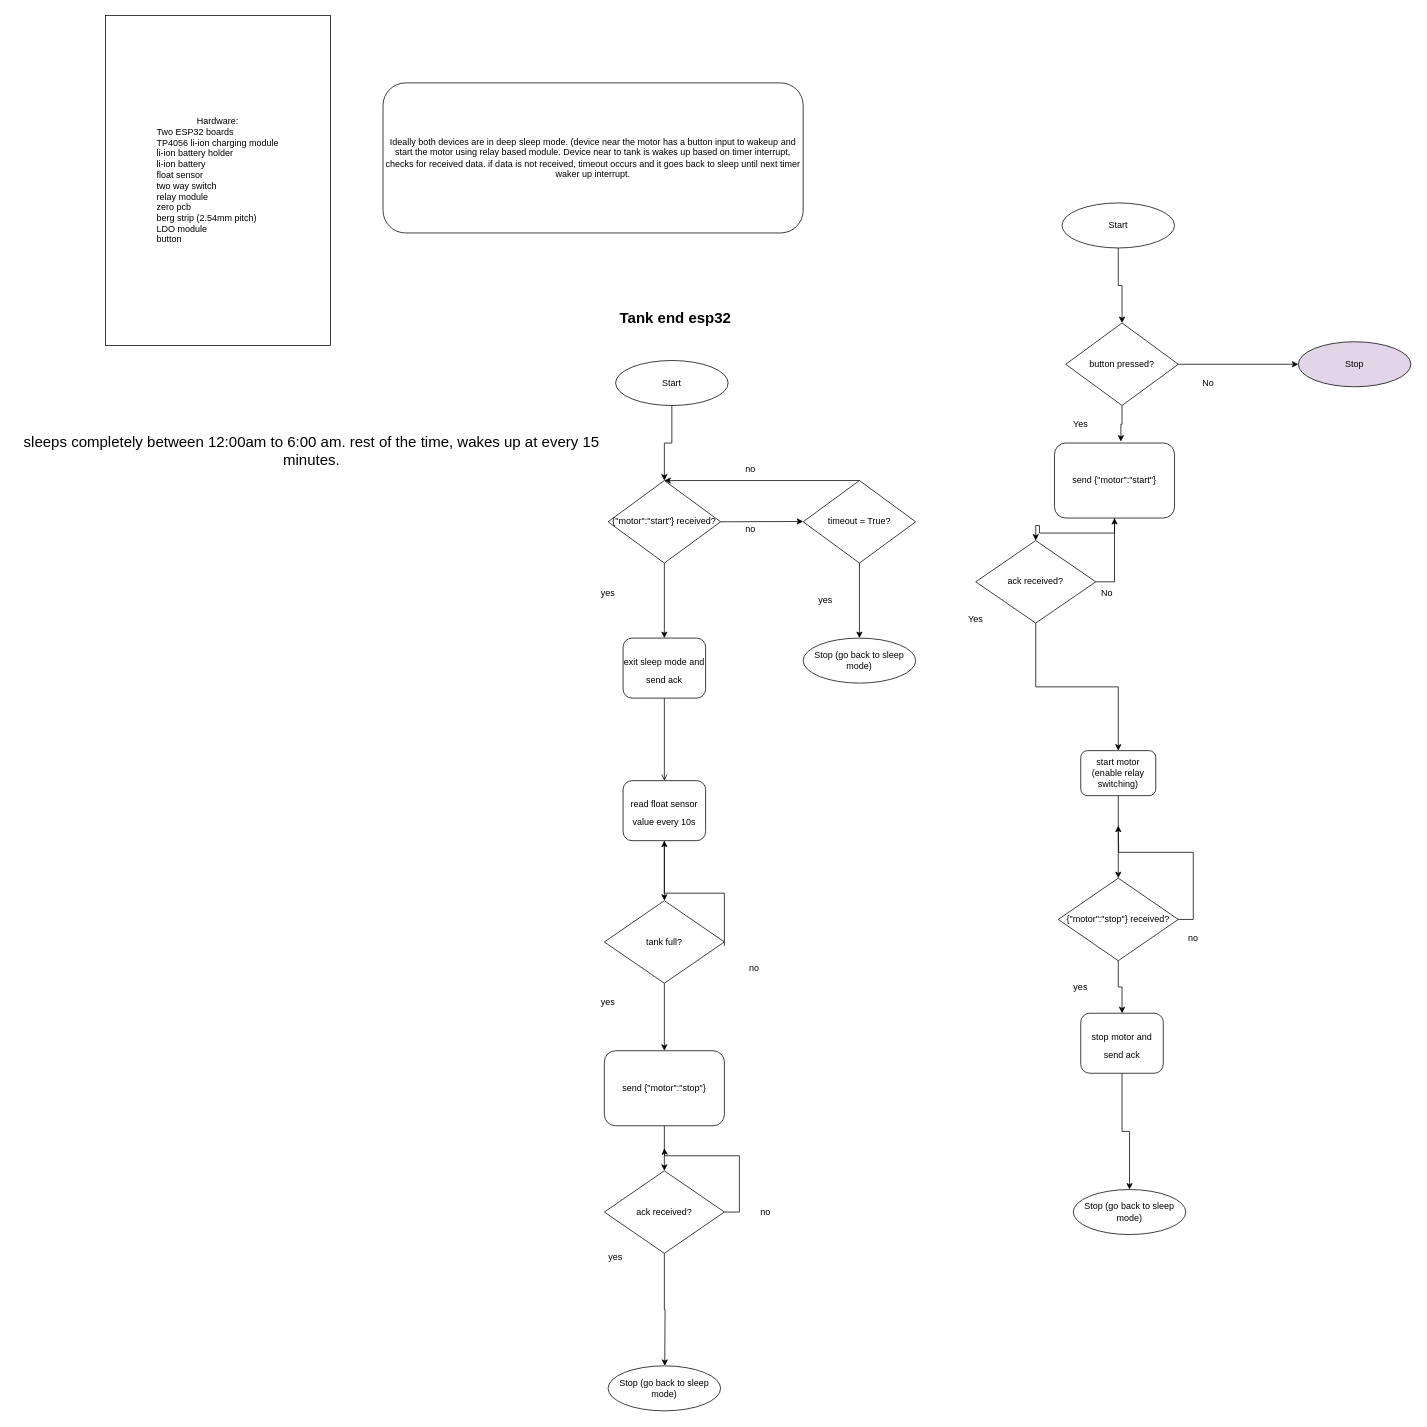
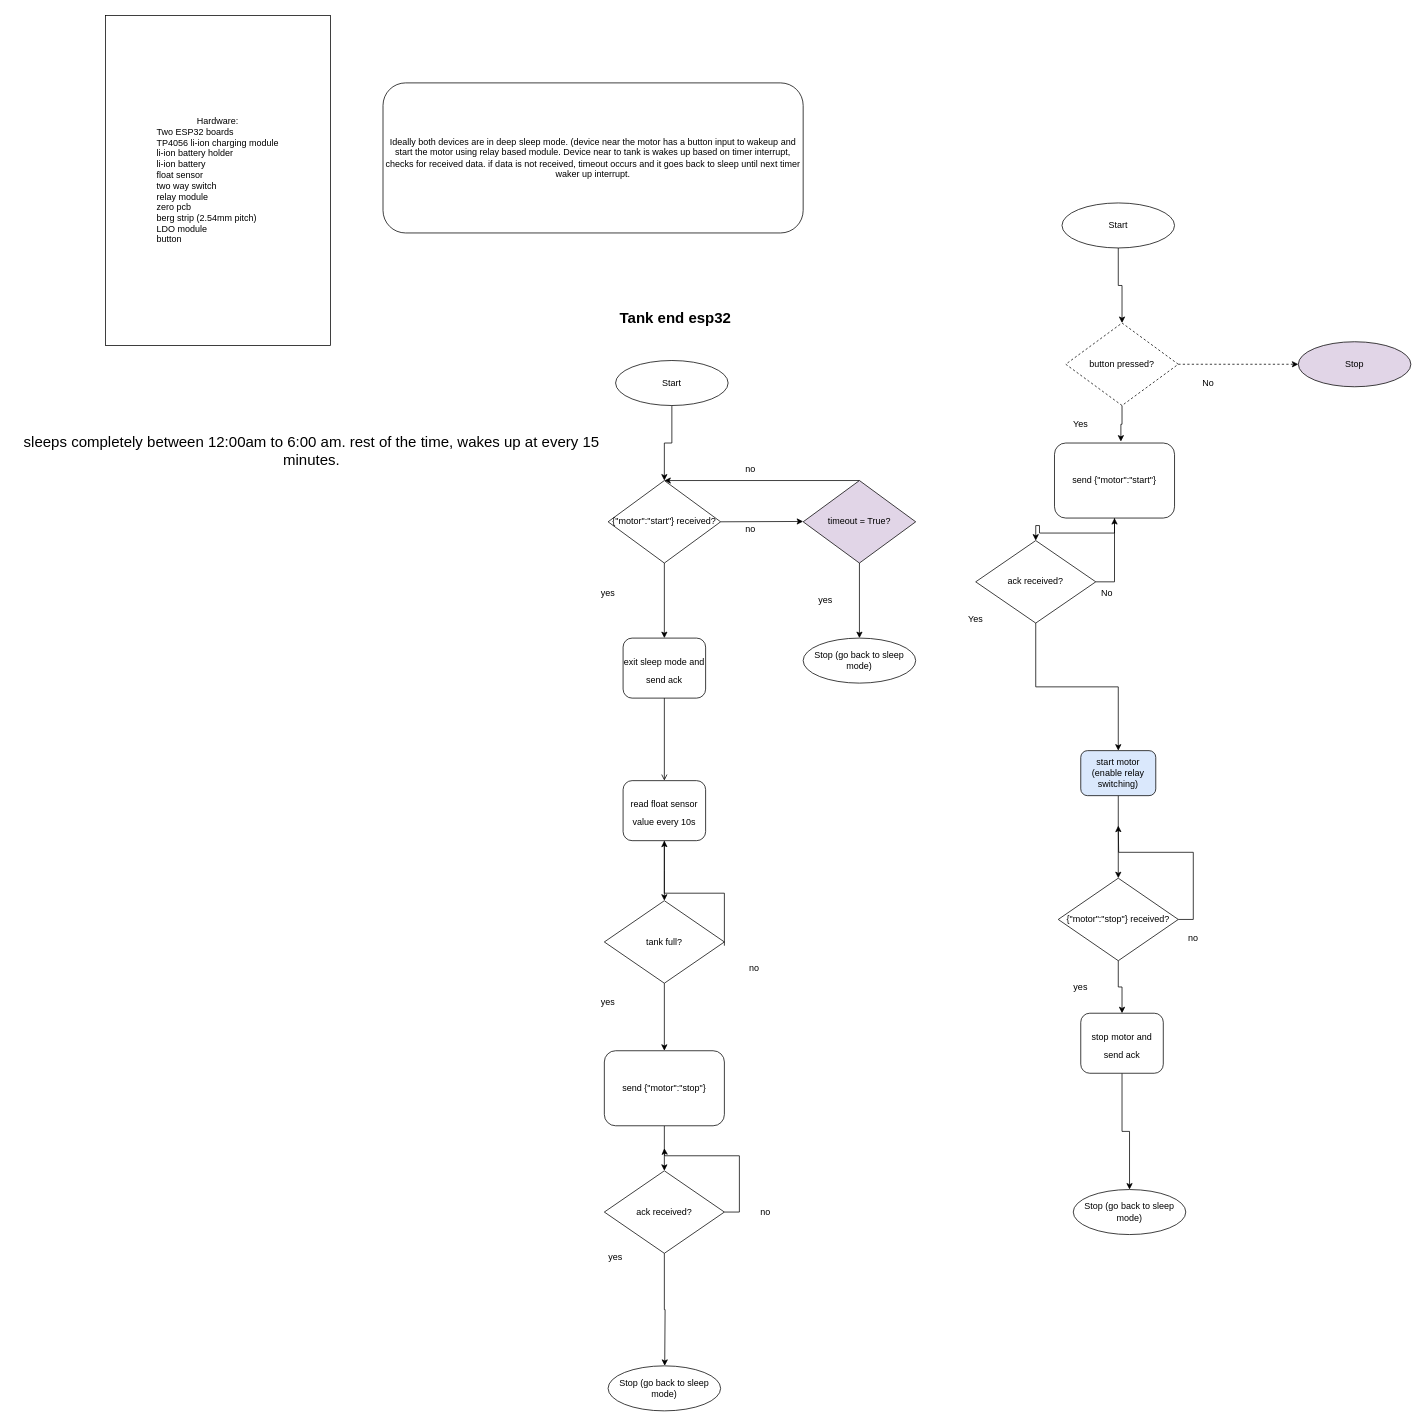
- <mxCell id="7" value="button pressed?" style="rhombus;whiteSpace=wrap;html=1;" parent="1" vertex="1"><mxGeometry x="1420" y="430" width="150" height="110" as="geometry" /></mxCell>
+ <mxCell id="7" value="button pressed?" style="rhombus;whiteSpace=wrap;html=1;dashed=1;" parent="1" vertex="1"><mxGeometry x="1420" y="430" width="150" height="110" as="geometry" /></mxCell>
- <mxCell id="6" style="edgeStyle=orthogonalEdgeStyle;rounded=0;orthogonalLoop=1;jettySize=auto;html=1;exitX=1;exitY=0.5;exitDx=0;exitDy=0;entryX=0;entryY=0.5;entryDx=0;entryDy=0;" parent="1" source="7" target="19" edge="1"><mxGeometry relative="1" as="geometry" /></mxCell>
+ <mxCell id="6" style="edgeStyle=orthogonalEdgeStyle;rounded=0;orthogonalLoop=1;jettySize=auto;html=1;exitX=1;exitY=0.5;exitDx=0;exitDy=0;entryX=0;entryY=0.5;entryDx=0;entryDy=0;dashed=1;" parent="1" source="7" target="19" edge="1"><mxGeometry relative="1" as="geometry" /></mxCell>
- <mxCell id="58" value="timeout = True?" style="rhombus;whiteSpace=wrap;html=1;" vertex="1" parent="1"><mxGeometry x="1070" y="640" width="150" height="110" as="geometry" /></mxCell>
+ <mxCell id="58" value="timeout = True?" style="rhombus;whiteSpace=wrap;html=1;fillColor=#e1d5e7;" vertex="1" parent="1"><mxGeometry x="1070" y="640" width="150" height="110" as="geometry" /></mxCell>
- <mxCell id="18" value="start motor (enable relay switching)" style="rounded=1;whiteSpace=wrap;html=1;" parent="1" vertex="1"><mxGeometry x="1440" y="1000" width="100" height="60" as="geometry" /></mxCell>
+ <mxCell id="18" value="start motor (enable relay switching)" style="rounded=1;whiteSpace=wrap;html=1;fillColor=#dae8fc;" parent="1" vertex="1"><mxGeometry x="1440" y="1000" width="100" height="60" as="geometry" /></mxCell>
